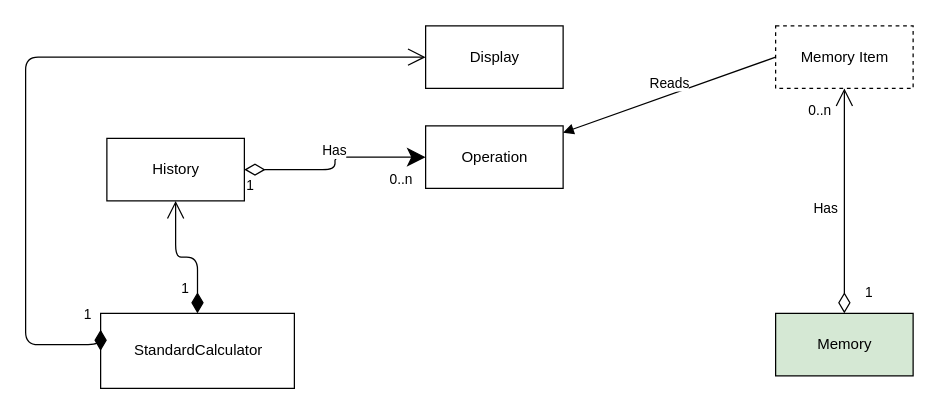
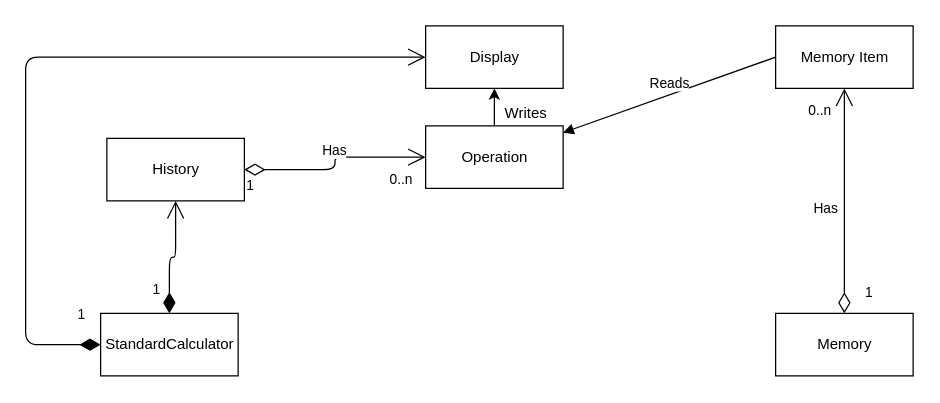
- <mxCell id="9" value="Memory Item" style="html=1;dashed=1;" vertex="1" parent="1"><mxGeometry x="620" y="20" width="110" height="50" as="geometry" /></mxCell>
+ <mxCell id="9" value="Memory Item" style="html=1;" vertex="1" parent="1"><mxGeometry x="620" y="20" width="110" height="50" as="geometry" /></mxCell>
+ <mxCell id="3" style="edgeStyle=orthogonalEdgeStyle;rounded=0;orthogonalLoop=1;jettySize=auto;html=1;entryX=0.5;entryY=1;entryDx=0;entryDy=0;" edge="1" parent="1" source="4" target="2"><mxGeometry relative="1" as="geometry" /></mxCell>
+ <mxCell id="18" value="Writes" style="text;html=1;align=center;verticalAlign=middle;resizable=0;points=[];autosize=1;" vertex="1" parent="1"><mxGeometry x="395" y="80" width="50" height="20" as="geometry" /></mxCell>
- <mxCell id="6" value="Has" style="endArrow=classic;html=1;endSize=12;startArrow=diamondThin;startSize=14;startFill=0;edgeStyle=orthogonalEdgeStyle;exitX=1;exitY=0.5;exitDx=0;exitDy=0;entryX=0;entryY=0.5;entryDx=0;entryDy=0;" edge="1" parent="1" source="5" target="4"><mxGeometry x="-0.067" y="15" relative="1" as="geometry"><mxPoint x="230" y="190" as="sourcePoint" /><mxPoint x="390" y="190" as="targetPoint" /><mxPoint as="offset" /></mxGeometry></mxCell>
+ <mxCell id="6" value="Has" style="endArrow=open;html=1;endSize=12;startArrow=diamondThin;startSize=14;startFill=0;edgeStyle=orthogonalEdgeStyle;exitX=1;exitY=0.5;exitDx=0;exitDy=0;entryX=0;entryY=0.5;entryDx=0;entryDy=0;" edge="1" parent="1" source="5" target="4"><mxGeometry x="-0.067" y="15" relative="1" as="geometry"><mxPoint x="230" y="190" as="sourcePoint" /><mxPoint x="390" y="190" as="targetPoint" /><mxPoint as="offset" /></mxGeometry></mxCell>
- <mxCell id="10" value="Memory" style="html=1;fillColor=#d5e8d4;" vertex="1" parent="1"><mxGeometry x="620" y="250" width="110" height="50" as="geometry" /></mxCell>
+ <mxCell id="10" value="Memory" style="html=1;" vertex="1" parent="1"><mxGeometry x="620" y="250" width="110" height="50" as="geometry" /></mxCell>
- <mxCell id="15" value="StandardCalculator" style="html=1;" vertex="1" parent="1"><mxGeometry x="80" y="250" width="155" height="60" as="geometry" /></mxCell>
+ <mxCell id="15" value="StandardCalculator" style="html=1;" vertex="1" parent="1"><mxGeometry x="80" y="250" width="110" height="50" as="geometry" /></mxCell>
